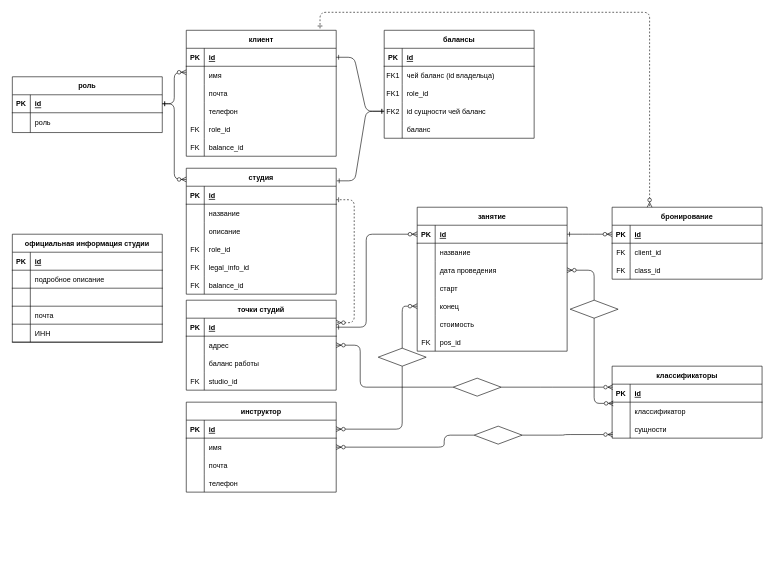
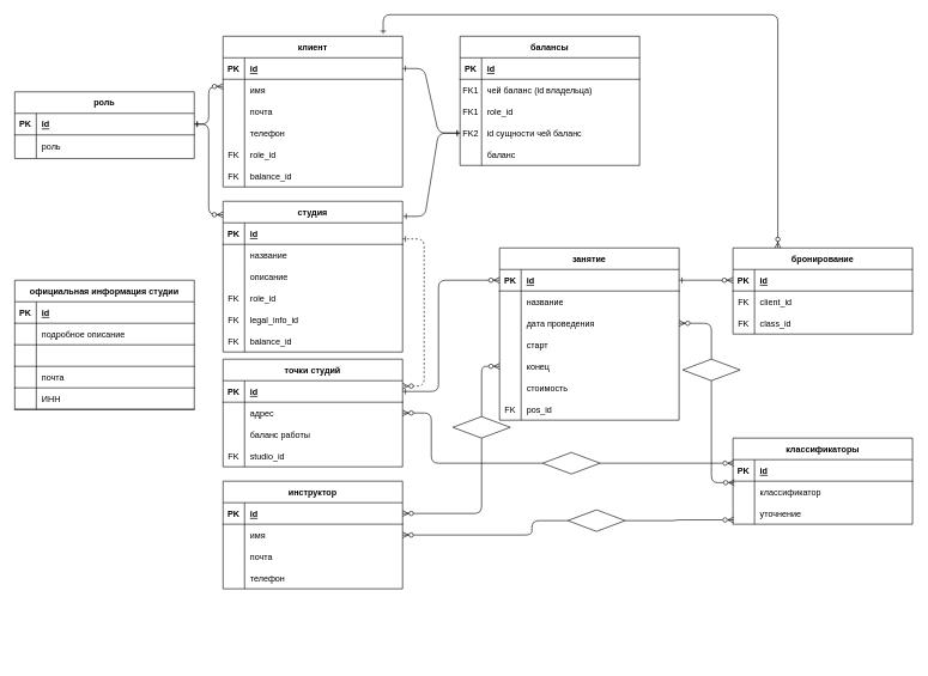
- <mxCell id="121" value="" style="edgeStyle=elbowEdgeStyle;endArrow=ERzeroToMany;startArrow=ERone;endFill=1;startFill=0;entryX=0.25;entryY=0;entryDx=0;entryDy=0;jumpSize=6;shadow=0;strokeWidth=1;rounded=1;strokeColor=default;exitX=0.892;exitY=-0.015;exitDx=0;exitDy=0;exitPerimeter=0;dashed=1;" parent="1" source="19" target="110" edge="1"><mxGeometry width="100" height="100" relative="1" as="geometry"><mxPoint x="550" y="0" as="sourcePoint" /><mxPoint x="1150" y="260" as="targetPoint" /><Array as="points"><mxPoint x="950" y="20" /></Array></mxGeometry></mxCell>
+ <mxCell id="121" value="" style="edgeStyle=elbowEdgeStyle;endArrow=ERzeroToMany;startArrow=ERone;endFill=1;startFill=0;entryX=0.25;entryY=0;entryDx=0;entryDy=0;jumpSize=6;shadow=0;strokeWidth=1;rounded=1;strokeColor=default;exitX=0.892;exitY=-0.015;exitDx=0;exitDy=0;exitPerimeter=0;" parent="1" source="19" target="110" edge="1"><mxGeometry width="100" height="100" relative="1" as="geometry"><mxPoint x="550" y="0" as="sourcePoint" /><mxPoint x="1150" y="260" as="targetPoint" /><Array as="points"><mxPoint x="950" y="20" /></Array></mxGeometry></mxCell>
- <mxCell id="131" value="сущности" style="shape=partialRectangle;overflow=hidden;connectable=0;fillColor=none;top=0;left=0;bottom=0;right=0;align=left;spacingLeft=6;" parent="129" vertex="1"><mxGeometry x="30" width="220" height="30" as="geometry"><mxRectangle width="220" height="30" as="alternateBounds" /></mxGeometry></mxCell>
+ <mxCell id="131" value="уточнение" style="shape=partialRectangle;overflow=hidden;connectable=0;fillColor=none;top=0;left=0;bottom=0;right=0;align=left;spacingLeft=6;" parent="129" vertex="1"><mxGeometry x="30" width="220" height="30" as="geometry"><mxRectangle width="220" height="30" as="alternateBounds" /></mxGeometry></mxCell>
